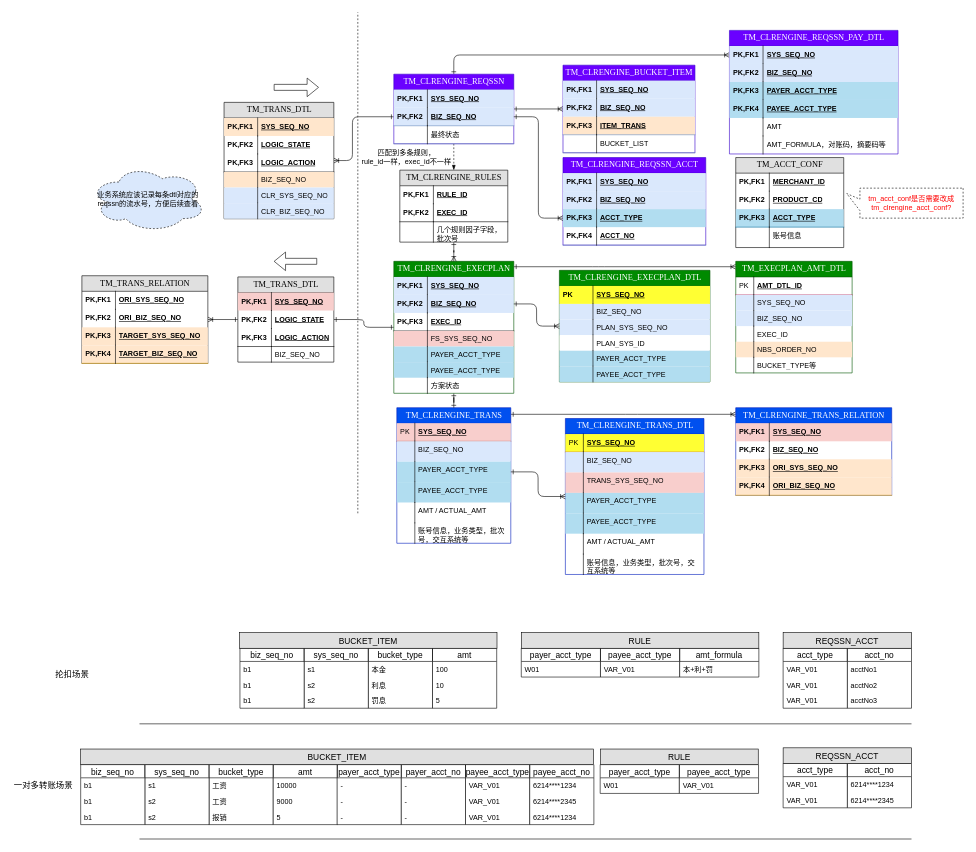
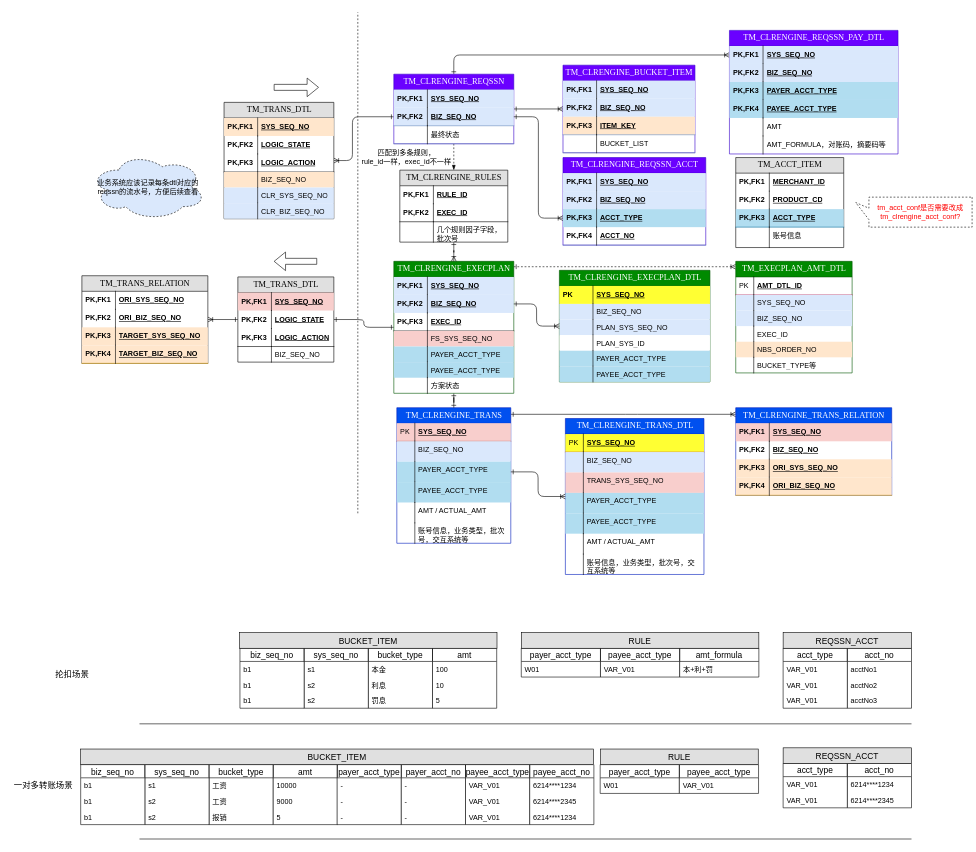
- <mxCell id="64" value="ITEM_TRANS" style="shape=partialRectangle;top=0;left=0;right=0;bottom=1;html=1;align=left;verticalAlign=middle;fillColor=#FFE6CC;spacingLeft=60;spacingRight=4;whiteSpace=wrap;overflow=hidden;rotatable=0;points=[[0,0.5],[1,0.5]];portConstraint=eastwest;dropTarget=0;fontStyle=5;strokeColor=#6c8ebf;" parent="59" vertex="1"><mxGeometry y="86" width="220" height="30" as="geometry" /></mxCell>
+ <mxCell id="64" value="ITEM_KEY" style="shape=partialRectangle;top=0;left=0;right=0;bottom=1;html=1;align=left;verticalAlign=middle;fillColor=#FFE6CC;spacingLeft=60;spacingRight=4;whiteSpace=wrap;overflow=hidden;rotatable=0;points=[[0,0.5],[1,0.5]];portConstraint=eastwest;dropTarget=0;fontStyle=5;strokeColor=#6c8ebf;" parent="59" vertex="1"><mxGeometry y="86" width="220" height="30" as="geometry" /></mxCell>
- <mxCell id="130" value="TM_ACCT_CONF" style="swimlane;html=1;fontStyle=0;childLayout=stackLayout;horizontal=1;startSize=26;fillColor=#e0e0e0;horizontalStack=0;resizeParent=1;resizeLast=0;collapsible=1;marginBottom=0;swimlaneFillColor=#ffffff;align=center;rounded=0;shadow=0;comic=0;labelBackgroundColor=none;strokeColor=#000000;strokeWidth=1;fontFamily=Verdana;fontSize=14;fontColor=#000000;" parent="1" vertex="1"><mxGeometry x="1226" y="262" width="180" height="150" as="geometry" /></mxCell>
+ <mxCell id="130" value="TM_ACCT_ITEM" style="swimlane;html=1;fontStyle=0;childLayout=stackLayout;horizontal=1;startSize=26;fillColor=#e0e0e0;horizontalStack=0;resizeParent=1;resizeLast=0;collapsible=1;marginBottom=0;swimlaneFillColor=#ffffff;align=center;rounded=0;shadow=0;comic=0;labelBackgroundColor=none;strokeColor=#000000;strokeWidth=1;fontFamily=Verdana;fontSize=14;fontColor=#000000;" parent="1" vertex="1"><mxGeometry x="1226" y="262" width="180" height="150" as="geometry" /></mxCell>
- <mxCell id="129" value="业务系统应该记录每条dtl对应的reqssn的流水号，方便后续查看" style="ellipse;shape=cloud;whiteSpace=wrap;html=1;dashed=1;fillColor=#DAE8FC;fontColor=#000000;" parent="1" vertex="1"><mxGeometry x="149.5" y="275" width="193" height="111" as="geometry" /></mxCell>
+ <mxCell id="129" value="业务系统应该记录每条dtl对应的reqssn的流水号，方便后续查看" style="ellipse;shape=cloud;whiteSpace=wrap;html=1;dashed=1;fillColor=#DAE8FC;fontColor=#000000;" parent="1" vertex="1"><mxGeometry x="149.5" y="255" width="193" height="111" as="geometry" /></mxCell>
- <mxCell id="139" value="tm_acct_conf是否需要改成tm_clrengine_acct_conf?" style="shape=callout;whiteSpace=wrap;html=1;perimeter=calloutPerimeter;fillColor=none;fontColor=#FF0000;position2=0.18;direction=south;dashed=1;base=19;size=22;position=0.37;" parent="1" vertex="1"><mxGeometry x="1411" y="313" width="194" height="50" as="geometry" /></mxCell>
+ <mxCell id="139" value="tm_acct_conf是否需要改成tm_clrengine_acct_conf?" style="shape=callout;whiteSpace=wrap;html=1;perimeter=calloutPerimeter;fillColor=none;fontColor=#FF0000;position2=0.18;direction=south;dashed=1;base=19;size=22;position=0.37;" parent="1" vertex="1"><mxGeometry x="1426" y="328" width="194" height="50" as="geometry" /></mxCell>
- <mxCell id="42" style="edgeStyle=orthogonalEdgeStyle;rounded=1;orthogonalLoop=1;jettySize=auto;html=1;startArrow=ERone;startFill=0;endArrow=ERoneToMany;endFill=0;" parent="1" source="44" target="107" edge="1"><mxGeometry relative="1" as="geometry"><mxPoint x="932" y="538" as="targetPoint" /><Array as="points"><mxPoint x="997" y="444" /><mxPoint x="997" y="444" /></Array></mxGeometry></mxCell>
+ <mxCell id="42" style="edgeStyle=orthogonalEdgeStyle;rounded=1;orthogonalLoop=1;jettySize=auto;html=1;startArrow=ERone;startFill=0;endArrow=ERoneToMany;endFill=0;dashed=1;" parent="1" source="44" target="107" edge="1"><mxGeometry relative="1" as="geometry"><mxPoint x="932" y="538" as="targetPoint" /><Array as="points"><mxPoint x="997" y="444" /><mxPoint x="997" y="444" /></Array></mxGeometry></mxCell>
